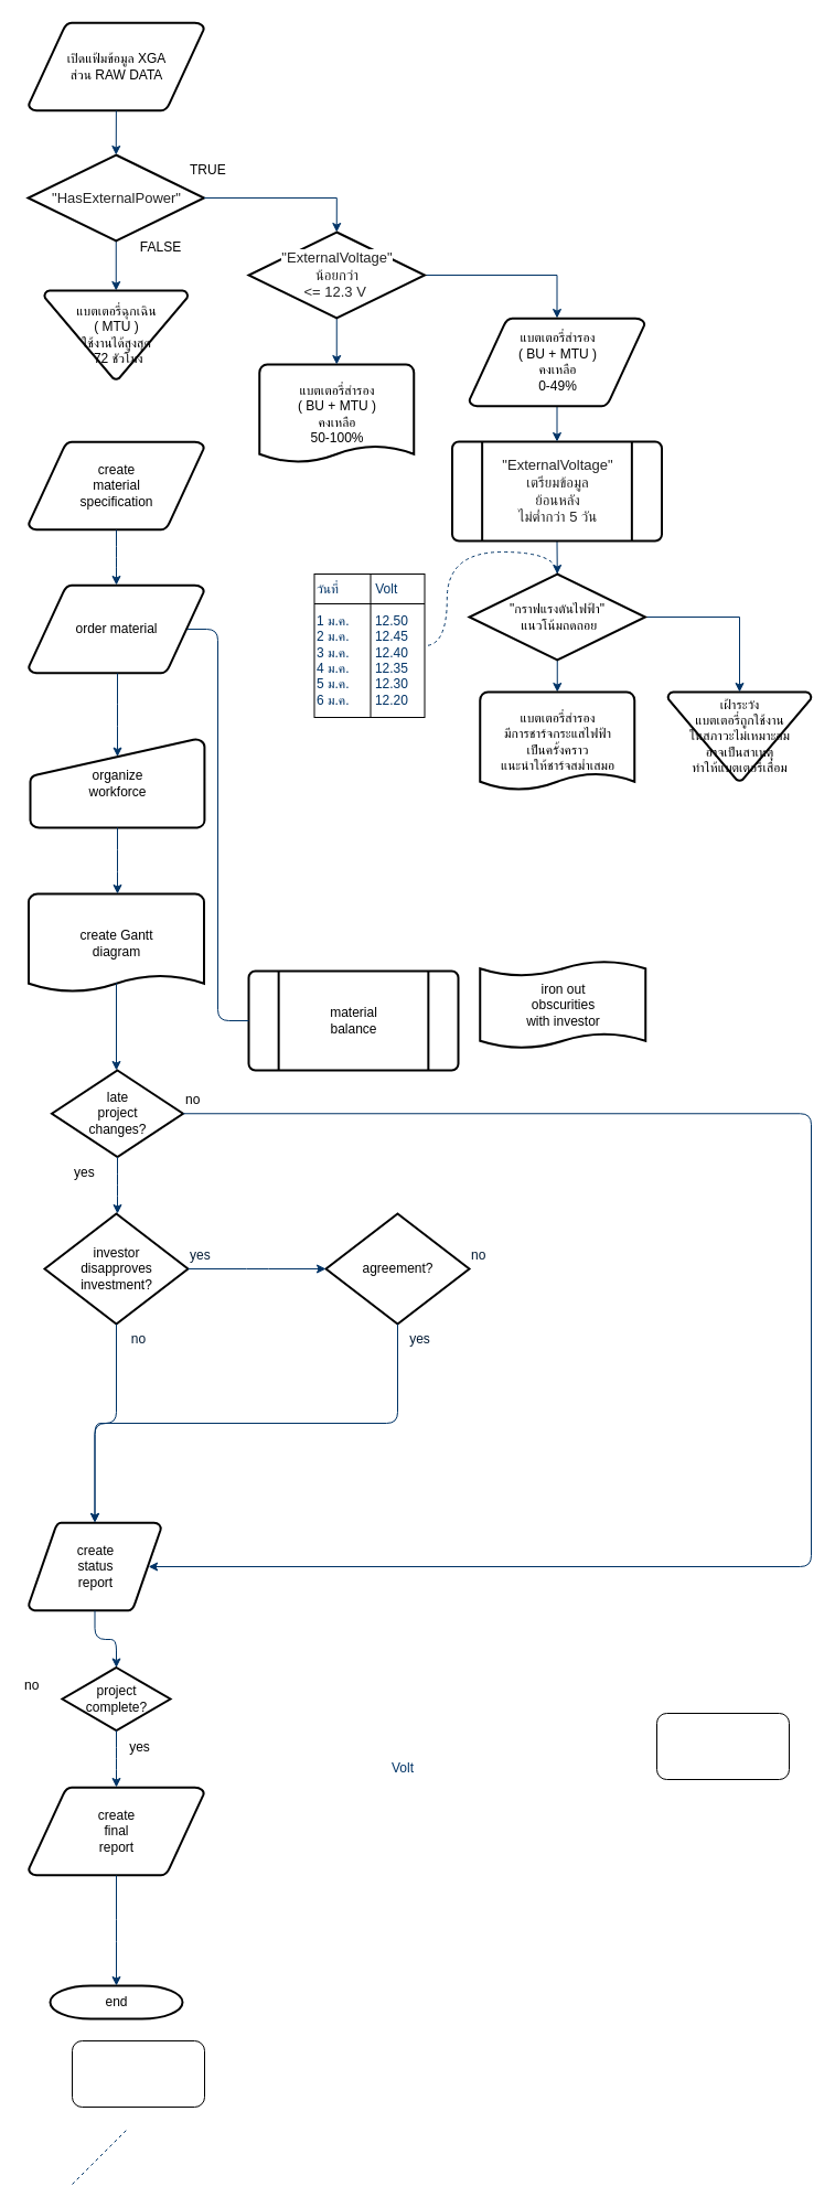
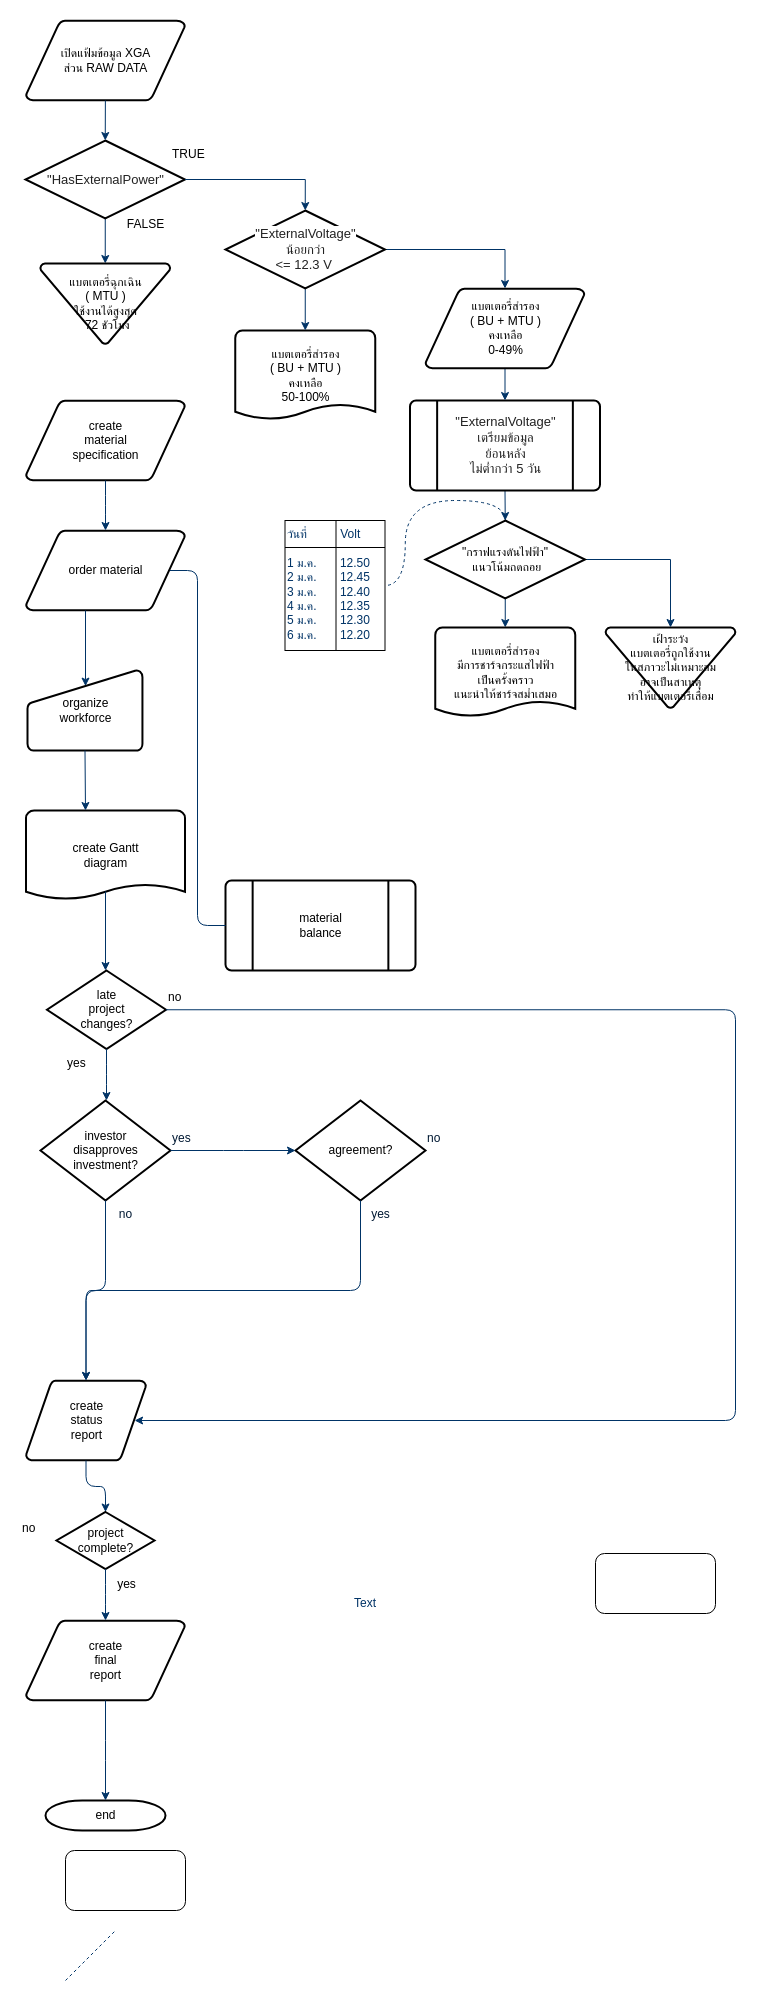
- <mxCell id="15" value="organize &#10;workforce" style="shape=mxgraph.flowchart.manual_input;strokeWidth=2;gradientColor=none;gradientDirection=north;fontStyle=0;html=1;" parent="1" vertex="1"><mxGeometry x="27" y="670" width="158" height="80" as="geometry" /></mxCell>
+ <mxCell id="15" value="organize &#10;workforce" style="shape=mxgraph.flowchart.manual_input;strokeWidth=2;gradientColor=none;gradientDirection=north;fontStyle=0;html=1;" parent="1" vertex="1"><mxGeometry x="27" y="670" width="115" height="80" as="geometry" /></mxCell>
- <mxCell id="43" value="iron out&#10;obscurities &#10;with investor" style="shape=mxgraph.flowchart.paper_tape;strokeWidth=2;gradientColor=none;gradientDirection=north;fontStyle=0;html=1;" parent="1" vertex="1"><mxGeometry x="434.75" y="870" width="150" height="81" as="geometry" /></mxCell>
- <mxCell id="60" value="Volt" style="text;html=1;strokeColor=none;fillColor=none;align=center;verticalAlign=middle;whiteSpace=wrap;rounded=0;fontColor=#003366;" vertex="1" parent="1"><mxGeometry x="344.5" y="1593" width="40" height="20" as="geometry" /></mxCell>
+ <mxCell id="60" value="Text" style="text;html=1;strokeColor=none;fillColor=none;align=center;verticalAlign=middle;whiteSpace=wrap;rounded=0;fontColor=#003366;" vertex="1" parent="1"><mxGeometry x="344.5" y="1593" width="40" height="20" as="geometry" /></mxCell>
